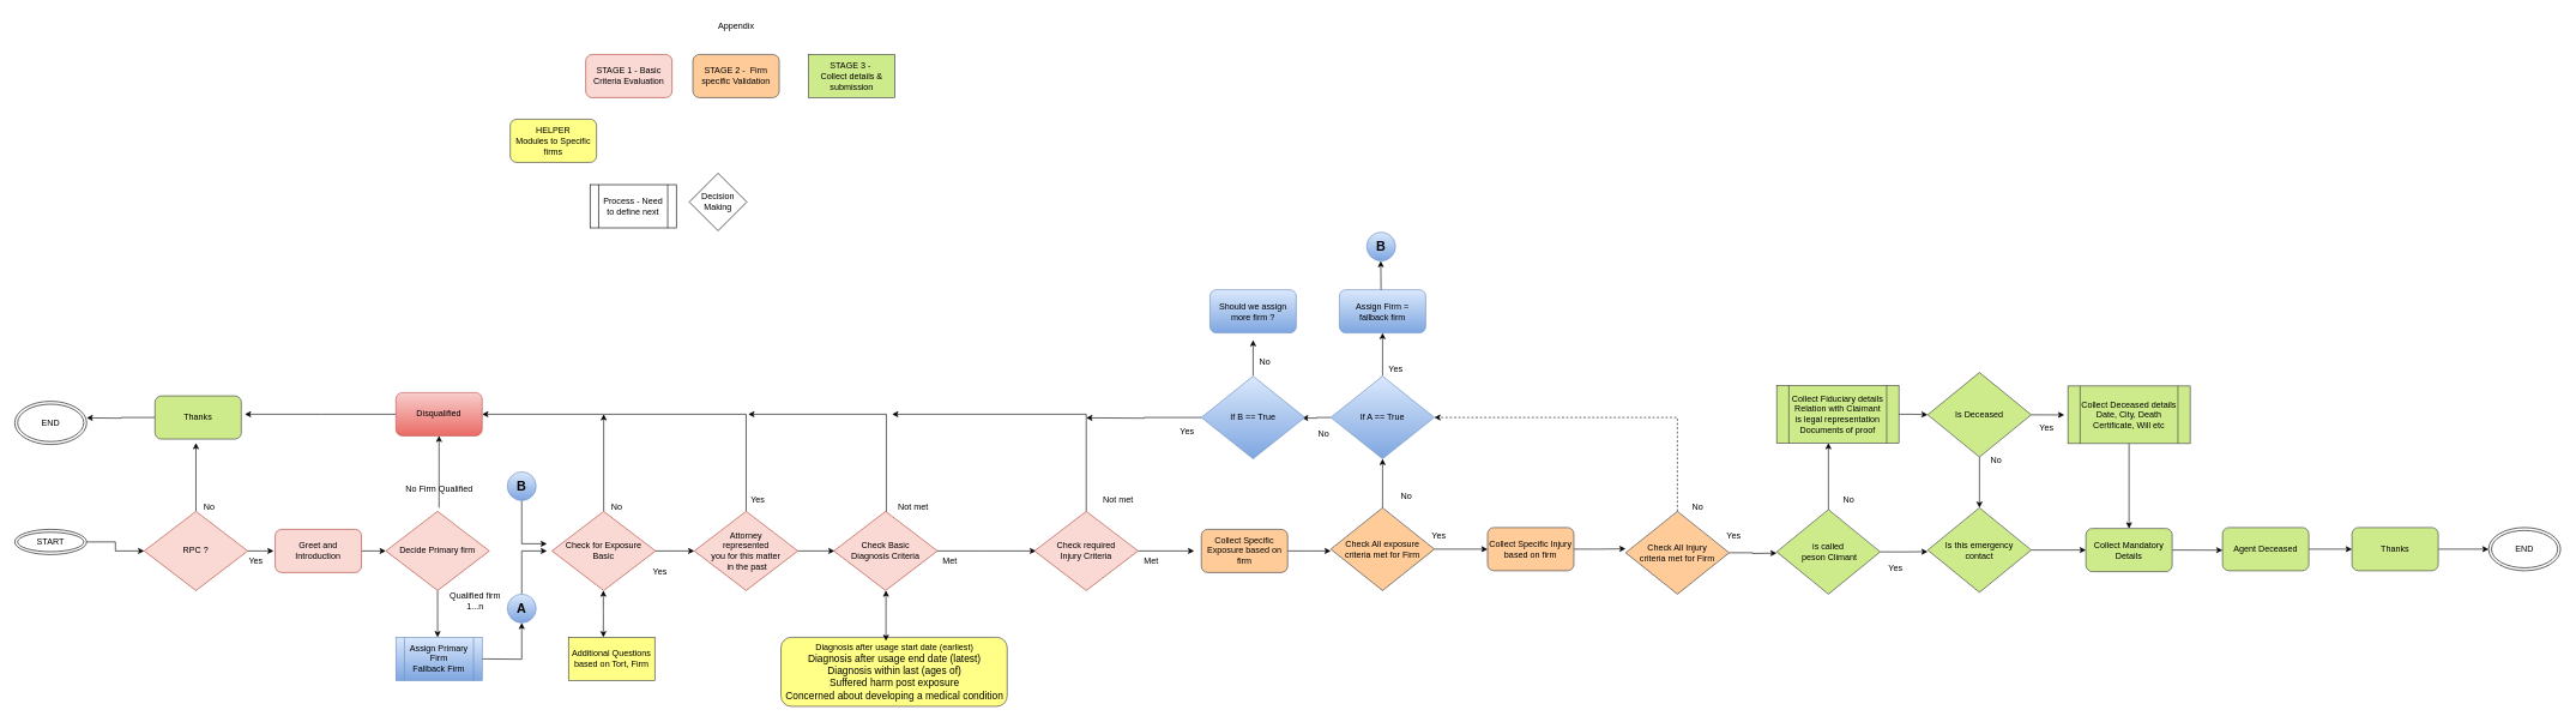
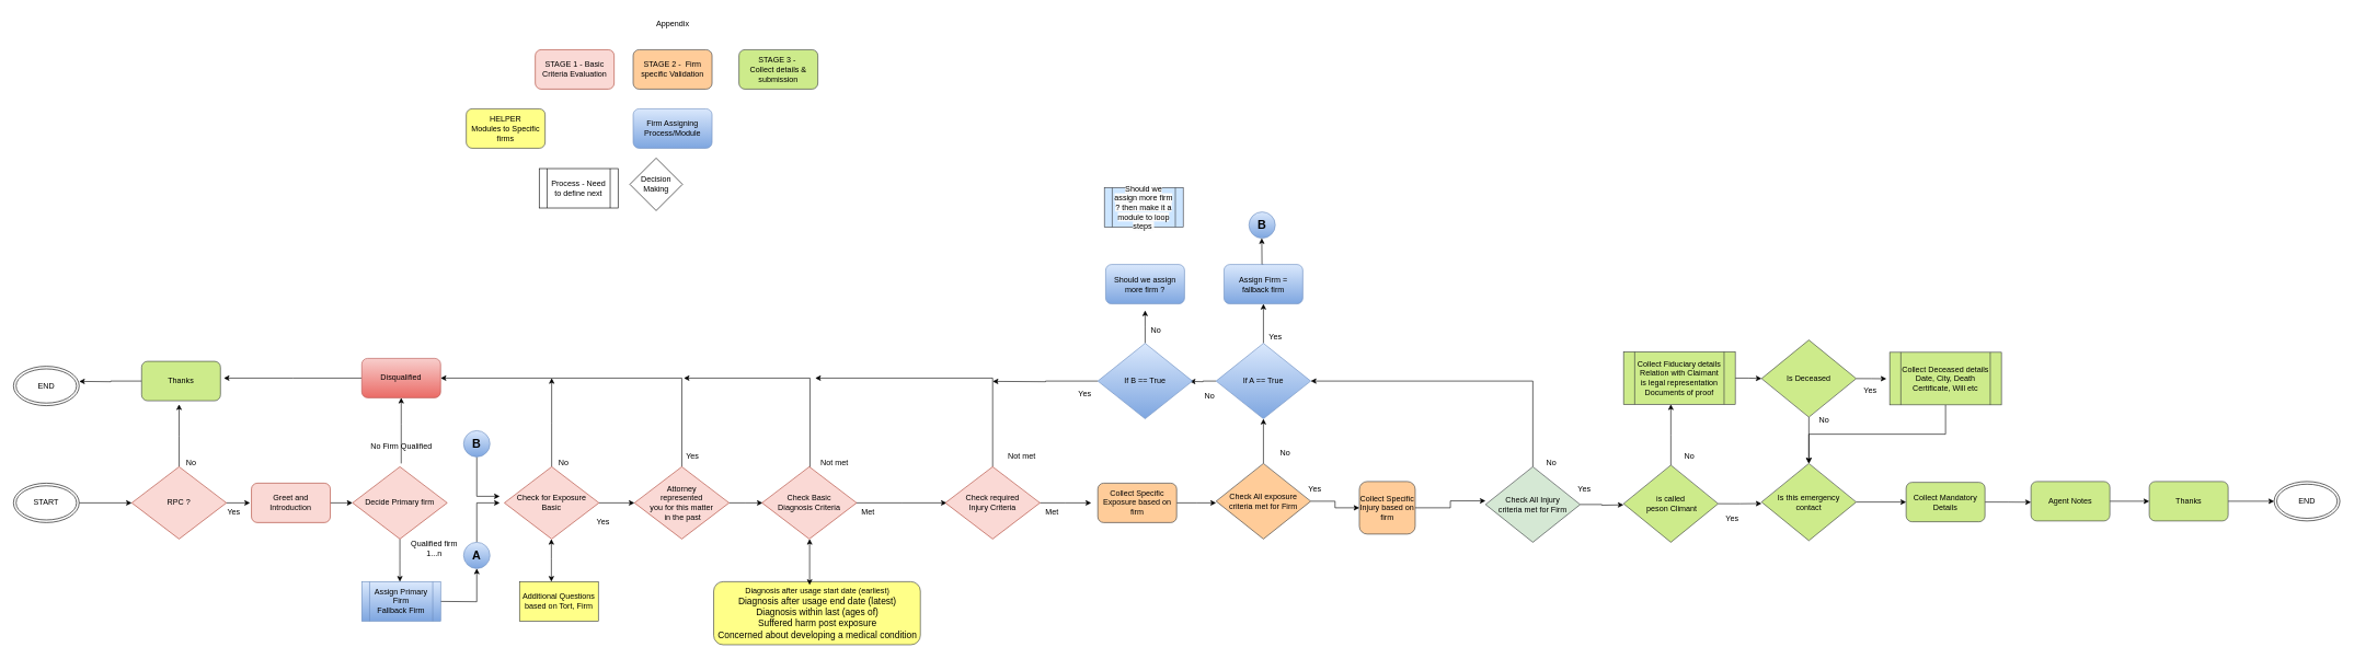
- <mxCell id="87" value="STAGE 3 -&amp;nbsp;&lt;br&gt;Collect details &amp;amp; submission" style="whiteSpace=wrap;html=1;fillColor=#cdeb8b;strokeColor=#36393d;rounded=0;" vertex="1" parent="1"><mxGeometry x="1124" y="75" width="120" height="60" as="geometry" /></mxCell>
+ <mxCell id="87" value="STAGE 3 -&amp;nbsp;&lt;br&gt;Collect details &amp;amp; submission" style="rounded=1;whiteSpace=wrap;html=1;fillColor=#cdeb8b;strokeColor=#36393d;" vertex="1" parent="1"><mxGeometry x="1124" y="75" width="120" height="60" as="geometry" /></mxCell>
+ <mxCell id="85" value="Firm Assigning Process/Module" style="rounded=1;whiteSpace=wrap;html=1;fillColor=#dae8fc;gradientColor=#7ea6e0;strokeColor=#6c8ebf;" vertex="1" parent="1"><mxGeometry x="963" y="165" width="120" height="60" as="geometry" /></mxCell>
+ <mxCell id="71" value="&lt;meta charset=&quot;utf-8&quot;&gt;&lt;span style=&quot;color: rgb(0, 0, 0); font-family: Helvetica; font-size: 12px; font-style: normal; font-variant-ligatures: normal; font-variant-caps: normal; font-weight: 400; letter-spacing: normal; orphans: 2; text-align: center; text-indent: 0px; text-transform: none; widows: 2; word-spacing: 0px; -webkit-text-stroke-width: 0px; background-color: rgb(251, 251, 251); text-decoration-thickness: initial; text-decoration-style: initial; text-decoration-color: initial; float: none; display: inline !important;&quot;&gt;Should we assign more firm ? then make it a module to loop steps&amp;nbsp;&lt;/span&gt;" style="shape=process;whiteSpace=wrap;html=1;backgroundOutline=1;fillColor=#cce5ff;strokeColor=#36393d;gradientColor=none;" vertex="1" parent="1"><mxGeometry x="1680" y="285" width="120" height="60" as="geometry" /></mxCell>
- <mxCell id="56" style="edgeStyle=orthogonalEdgeStyle;rounded=0;orthogonalLoop=1;jettySize=auto;html=1;exitX=0.5;exitY=0;exitDx=0;exitDy=0;entryX=1;entryY=0.5;entryDx=0;entryDy=0;dashed=1;" edge="1" parent="1" source="57" target="60"><mxGeometry relative="1" as="geometry" /></mxCell>
+ <mxCell id="56" style="edgeStyle=orthogonalEdgeStyle;rounded=0;orthogonalLoop=1;jettySize=auto;html=1;exitX=0.5;exitY=0;exitDx=0;exitDy=0;entryX=1;entryY=0.5;entryDx=0;entryDy=0;" edge="1" parent="1" source="57" target="60"><mxGeometry relative="1" as="geometry" /></mxCell>
- <mxCell id="100" style="edgeStyle=orthogonalEdgeStyle;rounded=0;orthogonalLoop=1;jettySize=auto;html=1;exitX=0.5;exitY=1;exitDx=0;exitDy=0;entryX=0.5;entryY=0;entryDx=0;entryDy=0;" edge="1" parent="1" source="101" target="105"><mxGeometry relative="1" as="geometry" /></mxCell>
+ <mxCell id="100" style="edgeStyle=orthogonalEdgeStyle;rounded=0;orthogonalLoop=1;jettySize=auto;html=1;exitX=0.5;exitY=1;exitDx=0;exitDy=0;" edge="1" parent="1" source="101" target="94"><mxGeometry relative="1" as="geometry" /></mxCell>
- <mxCell id="3" value="START" style="ellipse;shape=doubleEllipse;whiteSpace=wrap;html=1;" vertex="1" parent="1"><mxGeometry x="20" y="735" width="100" height="35" as="geometry" /></mxCell>
+ <mxCell id="3" value="START" style="ellipse;shape=doubleEllipse;whiteSpace=wrap;html=1;" vertex="1" parent="1"><mxGeometry x="20" y="735" width="100" height="60" as="geometry" /></mxCell>
- <mxCell id="43" value="Collect Specific Injury based on firm" style="rounded=1;whiteSpace=wrap;html=1;fillColor=#ffcc99;strokeColor=#36393d;" vertex="1" parent="1"><mxGeometry x="2068" y="732.5" width="120" height="60" as="geometry" /></mxCell>
+ <mxCell id="43" value="Collect Specific Injury based on firm" style="rounded=1;whiteSpace=wrap;html=1;fillColor=#ffcc99;strokeColor=#36393d;" vertex="1" parent="1"><mxGeometry x="2068" y="732.5" width="85" height="80" as="geometry" /></mxCell>
- <mxCell id="107" value="Agent Deceased" style="rounded=1;whiteSpace=wrap;html=1;fillColor=#cdeb8b;strokeColor=#36393d;" vertex="1" parent="1"><mxGeometry x="3090" y="732.5" width="120" height="60" as="geometry" /></mxCell>
+ <mxCell id="107" value="Agent Notes" style="rounded=1;whiteSpace=wrap;html=1;fillColor=#cdeb8b;strokeColor=#36393d;" vertex="1" parent="1"><mxGeometry x="3090" y="732.5" width="120" height="60" as="geometry" /></mxCell>
- <mxCell id="57" value="Check All Injury &lt;br&gt;criteria met for Firm" style="rhombus;whiteSpace=wrap;html=1;fillColor=#ffcc99;strokeColor=#36393d;" vertex="1" parent="1"><mxGeometry x="2260" y="710" width="144" height="115" as="geometry" /></mxCell>
+ <mxCell id="57" value="Check All Injury &lt;br&gt;criteria met for Firm" style="rhombus;whiteSpace=wrap;html=1;fillColor=#d5e8d4;strokeColor=#36393d;" vertex="1" parent="1"><mxGeometry x="2260" y="710" width="144" height="115" as="geometry" /></mxCell>
